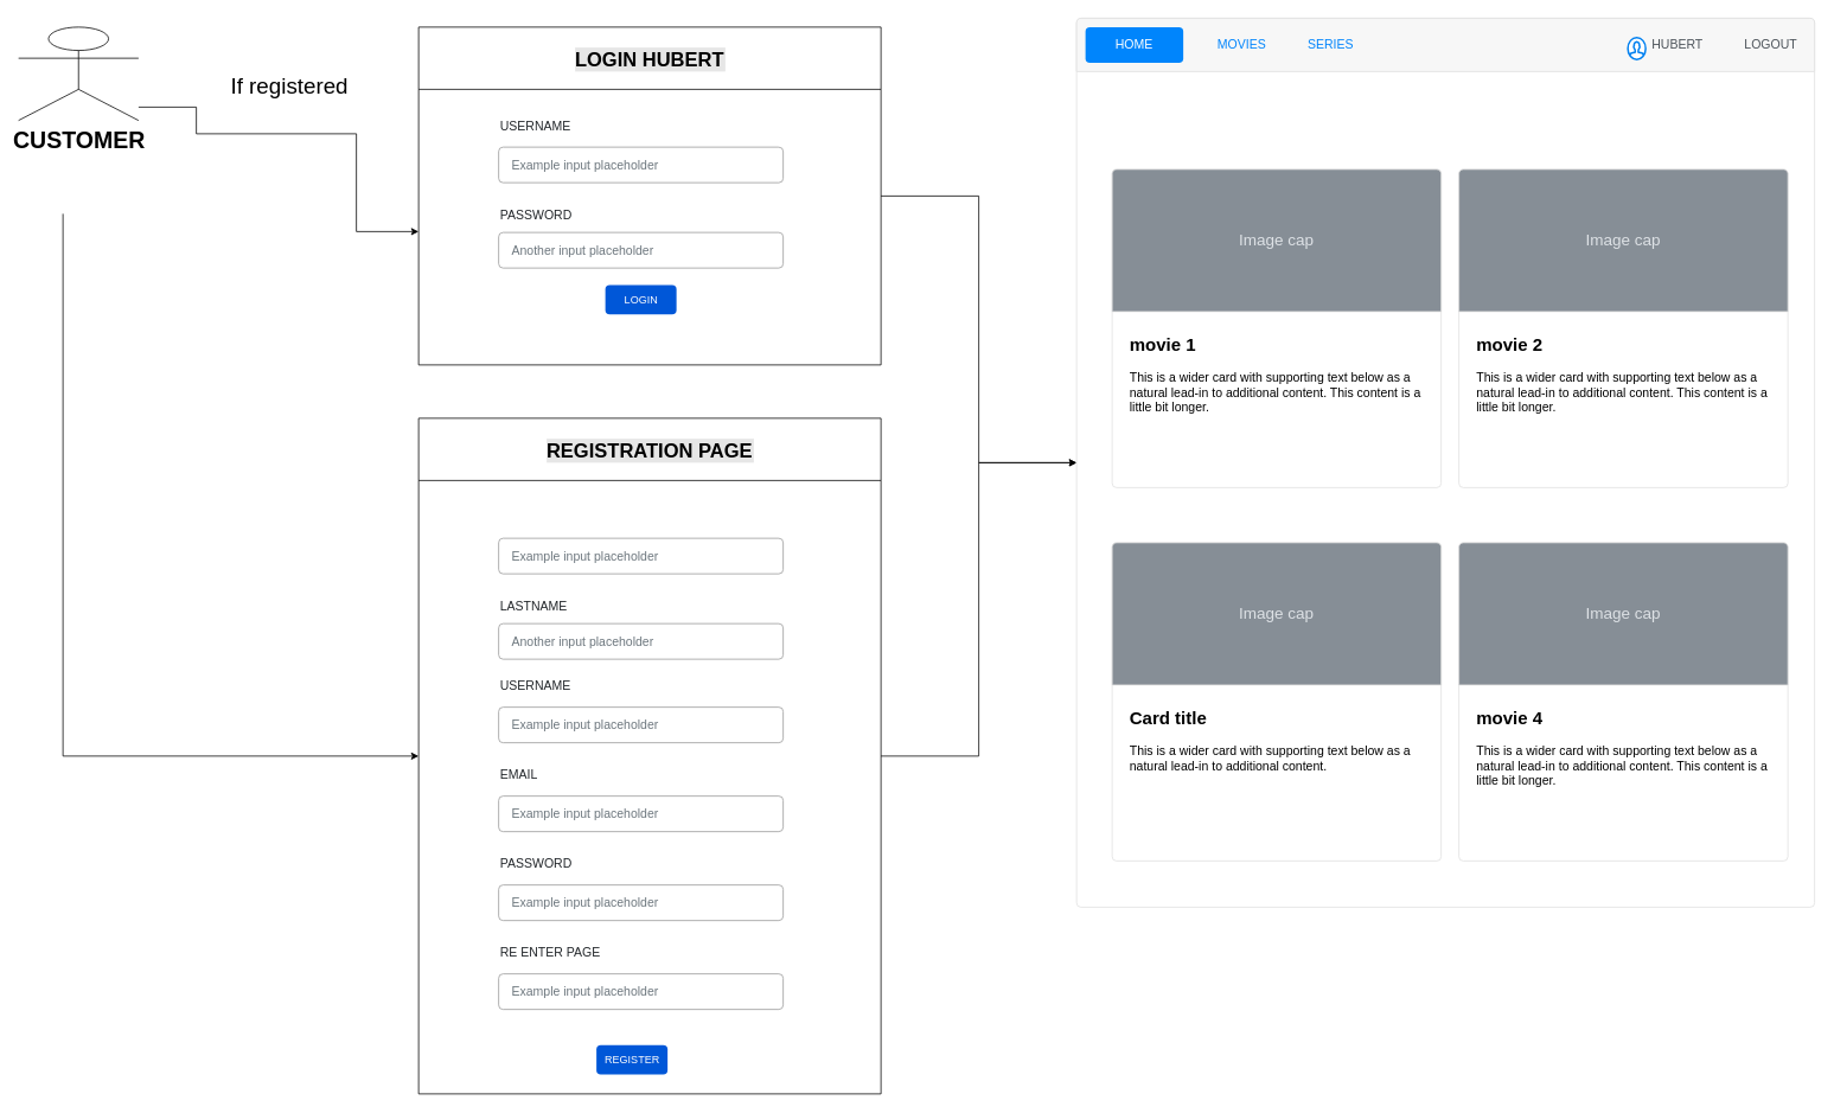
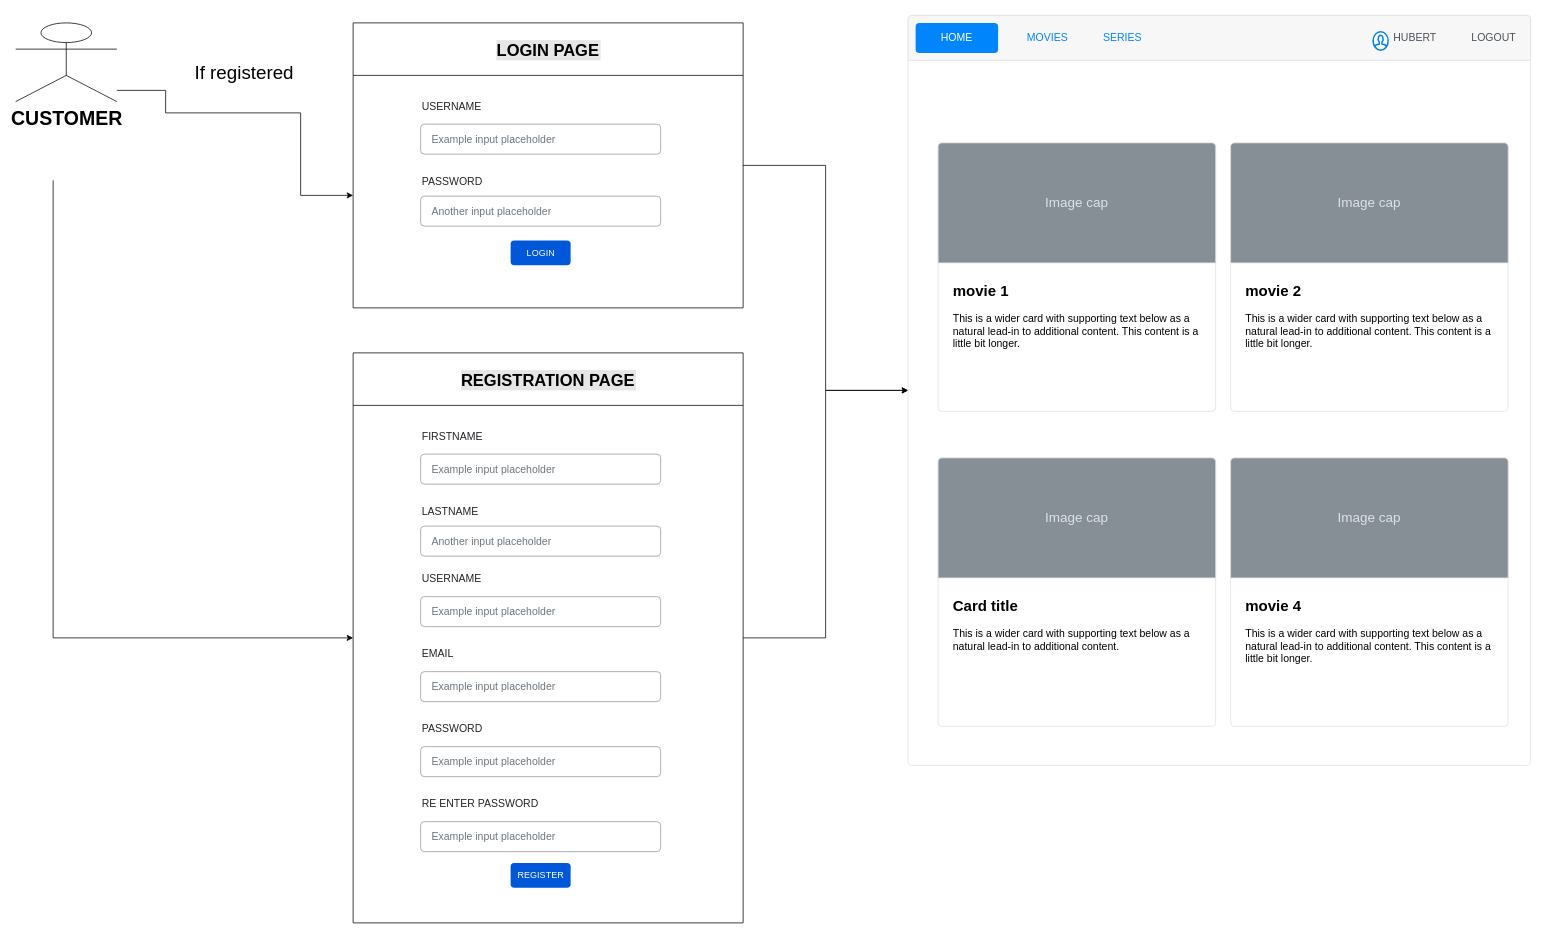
- <mxCell id="6" value="LOGIN HUBERT" style="swimlane;fontSize=22;startSize=70;labelBackgroundColor=#E6E6E6;" vertex="1" parent="1"><mxGeometry x="470" y="30" width="520" height="380" as="geometry" /></mxCell>
+ <mxCell id="6" value="LOGIN PAGE" style="swimlane;fontSize=22;startSize=70;labelBackgroundColor=#E6E6E6;" vertex="1" parent="1"><mxGeometry x="470" y="30" width="520" height="380" as="geometry" /></mxCell>
+ <mxCell id="16" value="FIRSTNAME" style="fillColor=none;strokeColor=none;align=left;fontSize=14;fontColor=#212529;labelBackgroundColor=none;" vertex="1" parent="13"><mxGeometry x="90" y="90" width="260" height="40" as="geometry" /></mxCell>
- <mxCell id="25" value="RE ENTER PAGE" style="fillColor=none;strokeColor=none;align=left;fontSize=14;fontColor=#212529;labelBackgroundColor=none;" vertex="1" parent="13"><mxGeometry x="90" y="580" width="260" height="40" as="geometry" /></mxCell>
+ <mxCell id="25" value="RE ENTER PASSWORD" style="fillColor=none;strokeColor=none;align=left;fontSize=14;fontColor=#212529;labelBackgroundColor=none;" vertex="1" parent="13"><mxGeometry x="90" y="580" width="260" height="40" as="geometry" /></mxCell>
- <mxCell id="26" value="REGISTER" style="rounded=1;fillColor=#0057D8;align=center;strokeColor=none;html=1;fontColor=#ffffff;fontSize=12;labelBackgroundColor=none;" vertex="1" parent="13"><mxGeometry x="200" y="705" width="80" height="33" as="geometry" /></mxCell>
+ <mxCell id="26" value="REGISTER" style="rounded=1;fillColor=#0057D8;align=center;strokeColor=none;html=1;fontColor=#ffffff;fontSize=12;labelBackgroundColor=none;" vertex="1" parent="13"><mxGeometry x="210" y="680" width="80" height="33" as="geometry" /></mxCell>
